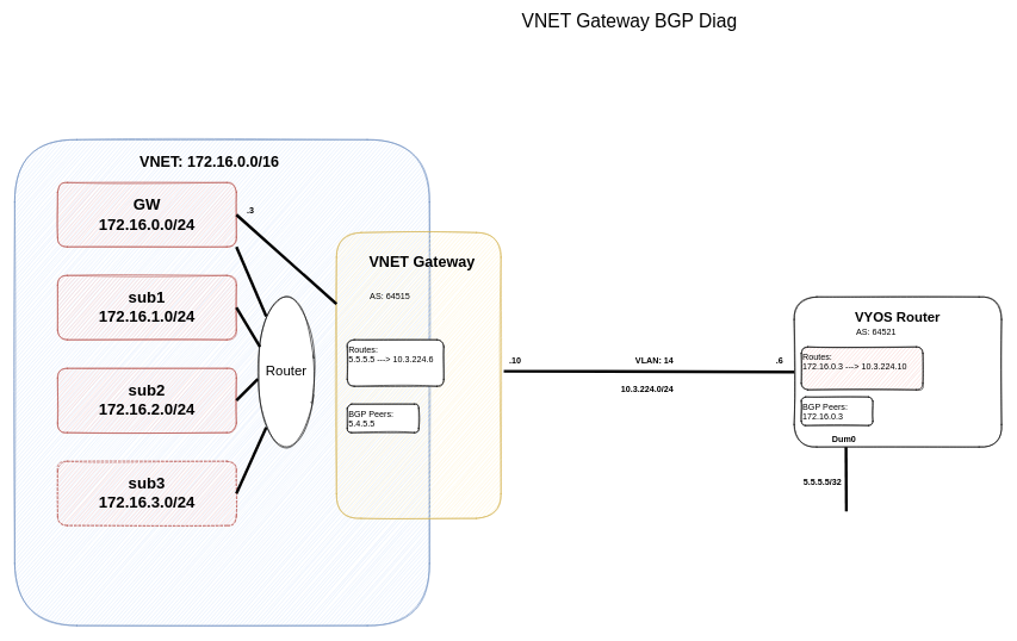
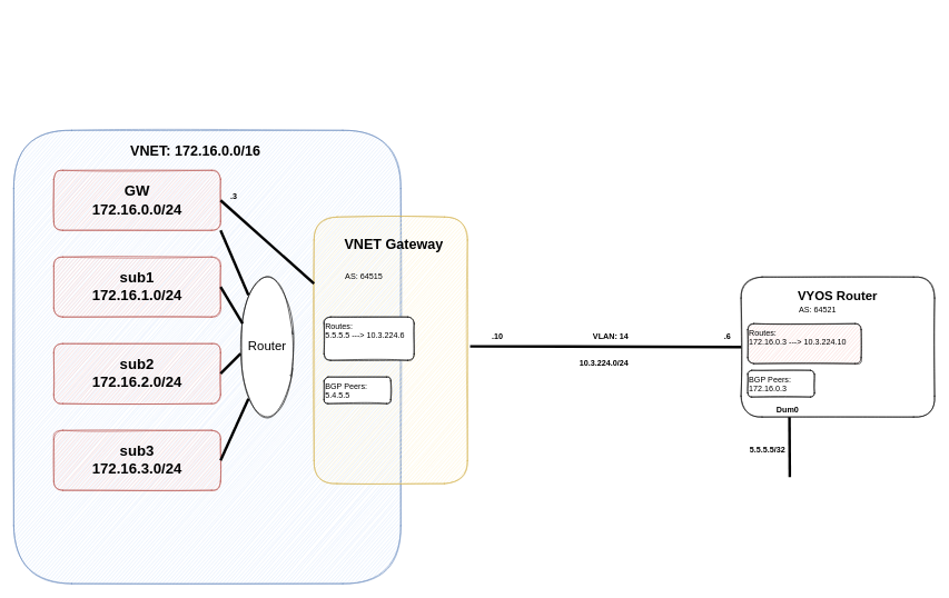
- <mxCell id="28" value="VNET Gateway BGP Diag" style="text;html=1;strokeColor=none;fillColor=none;align=center;verticalAlign=middle;whiteSpace=wrap;rounded=0;sketch=1;fontSize=26;" vertex="1" parent="1"><mxGeometry x="720" y="20" width="320" height="20" as="geometry" /></mxCell>
- <mxCell id="16" value="&lt;b&gt;.10&lt;/b&gt;" style="text;html=1;strokeColor=none;fillColor=none;align=center;verticalAlign=middle;whiteSpace=wrap;rounded=0;sketch=1;" vertex="1" parent="1"><mxGeometry x="700" y="495" width="40" height="20" as="geometry" /></mxCell>
+ <mxCell id="16" value="&lt;b&gt;.10&lt;/b&gt;" style="text;html=1;strokeColor=none;fillColor=none;align=center;verticalAlign=middle;whiteSpace=wrap;rounded=0;sketch=1;" vertex="1" parent="1"><mxGeometry x="725" y="495" width="40" height="20" as="geometry" /></mxCell>
- <mxCell id="6" value="&lt;b style=&quot;font-size: 22px ; text-align: left&quot;&gt;sub3&lt;br&gt;172.16.3.0/24&lt;/b&gt;" style="rounded=1;whiteSpace=wrap;html=1;sketch=1;fillColor=#f8cecc;strokeColor=#b85450;dashed=1;" vertex="1" parent="1"><mxGeometry x="80" y="645" width="250" height="90" as="geometry" /></mxCell>
+ <mxCell id="6" value="&lt;b style=&quot;font-size: 22px ; text-align: left&quot;&gt;sub3&lt;br&gt;172.16.3.0/24&lt;/b&gt;" style="rounded=1;whiteSpace=wrap;html=1;sketch=1;fillColor=#f8cecc;strokeColor=#b85450;" vertex="1" parent="1"><mxGeometry x="80" y="645" width="250" height="90" as="geometry" /></mxCell>
